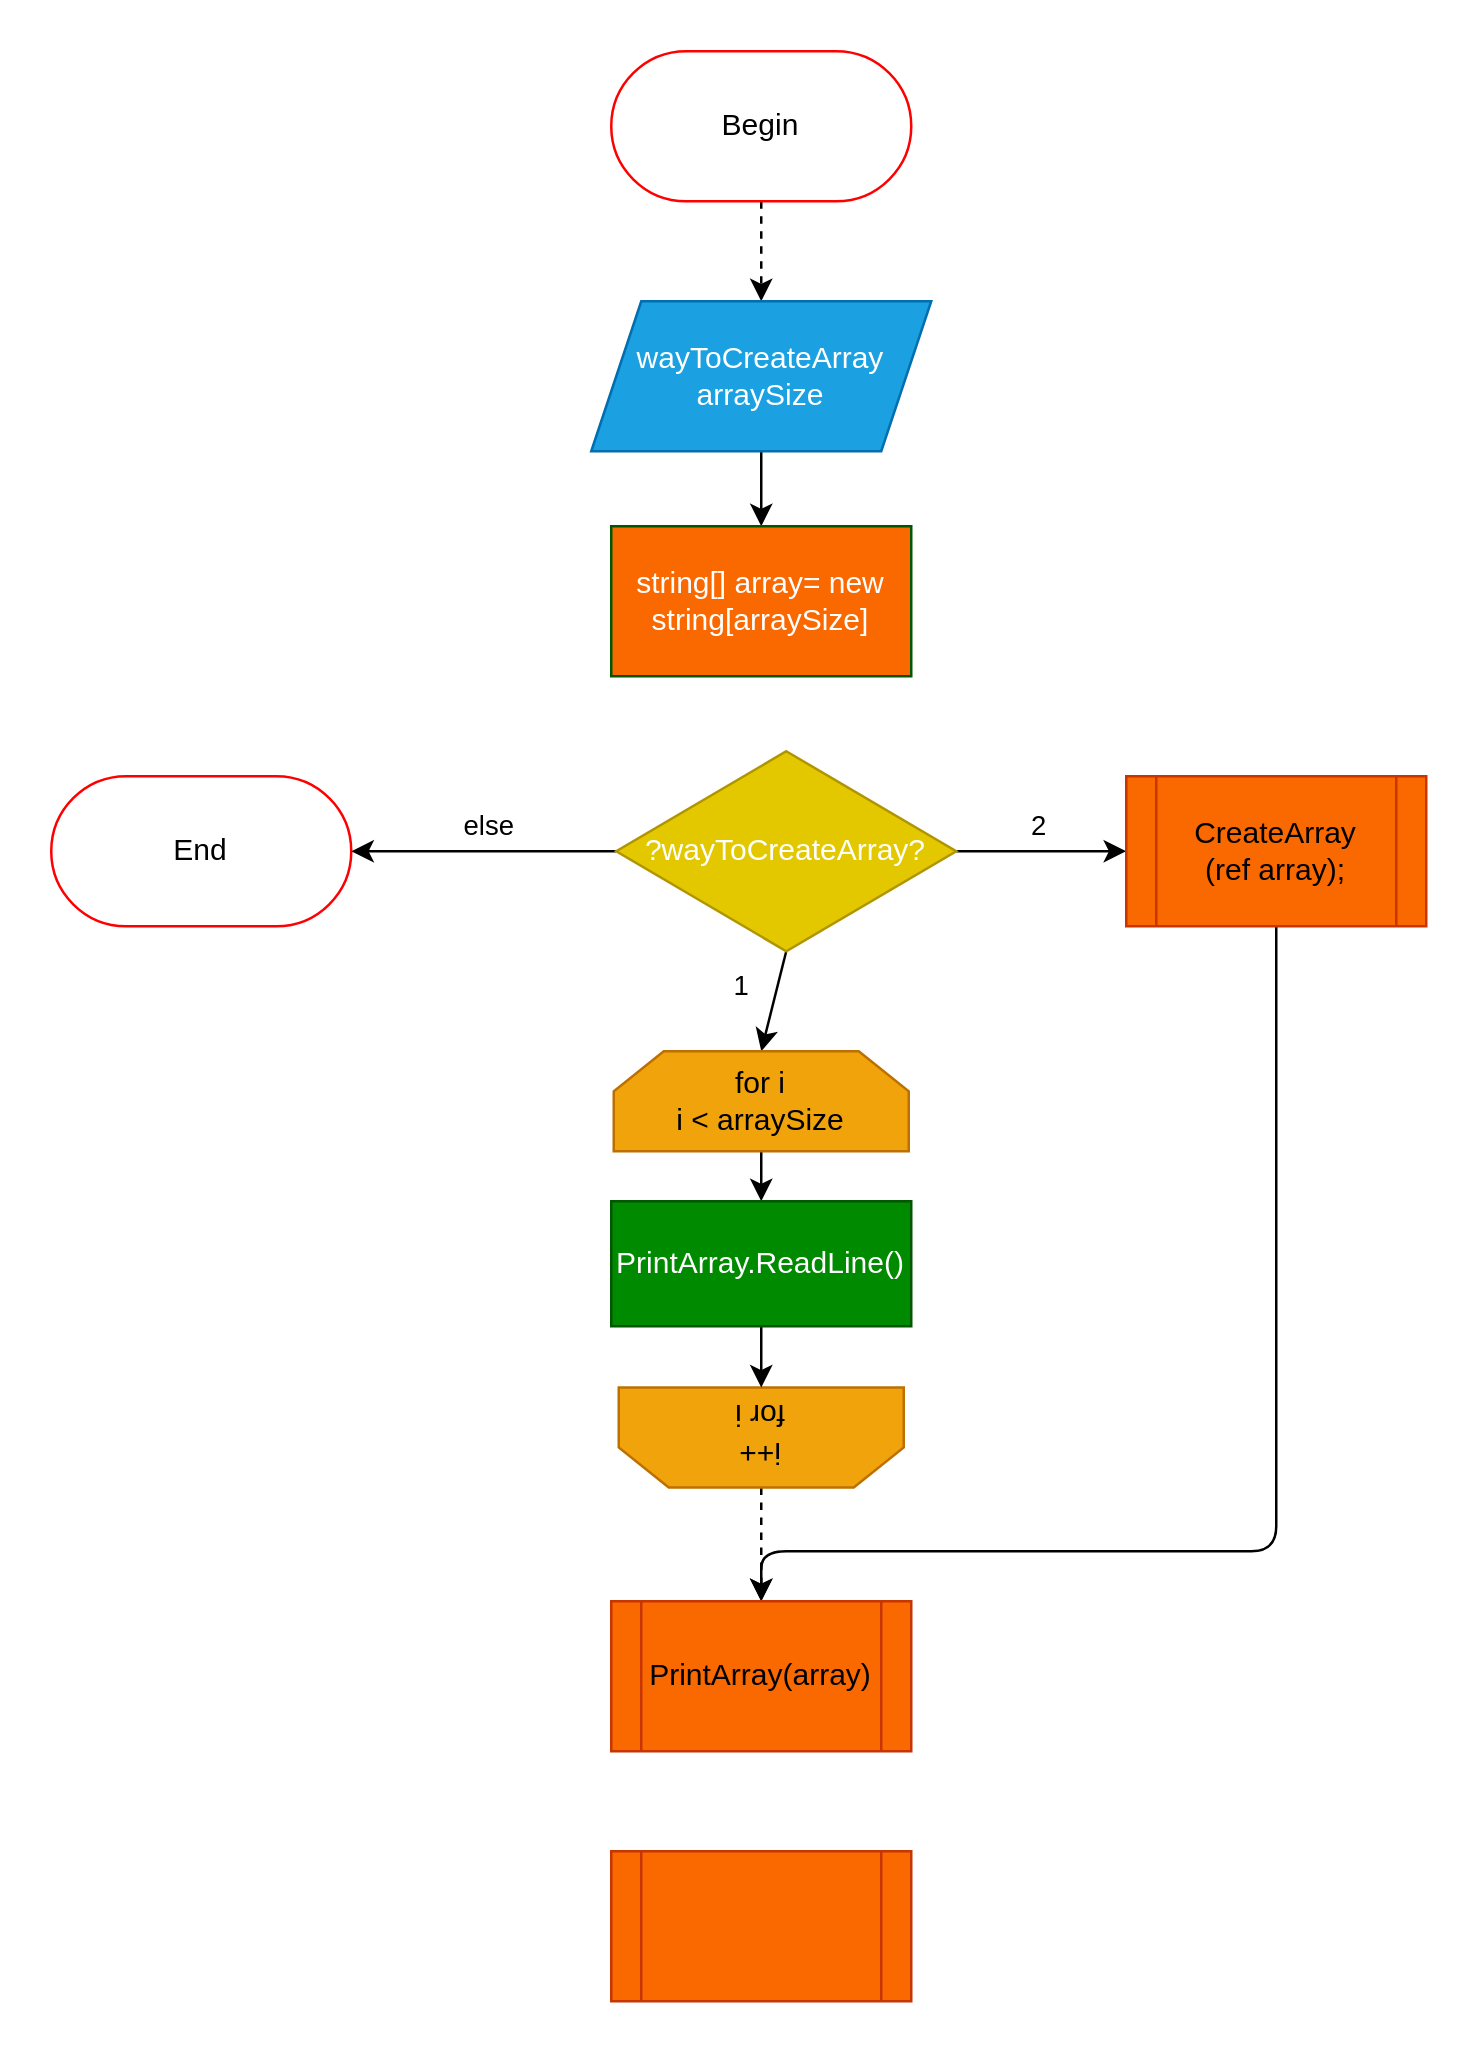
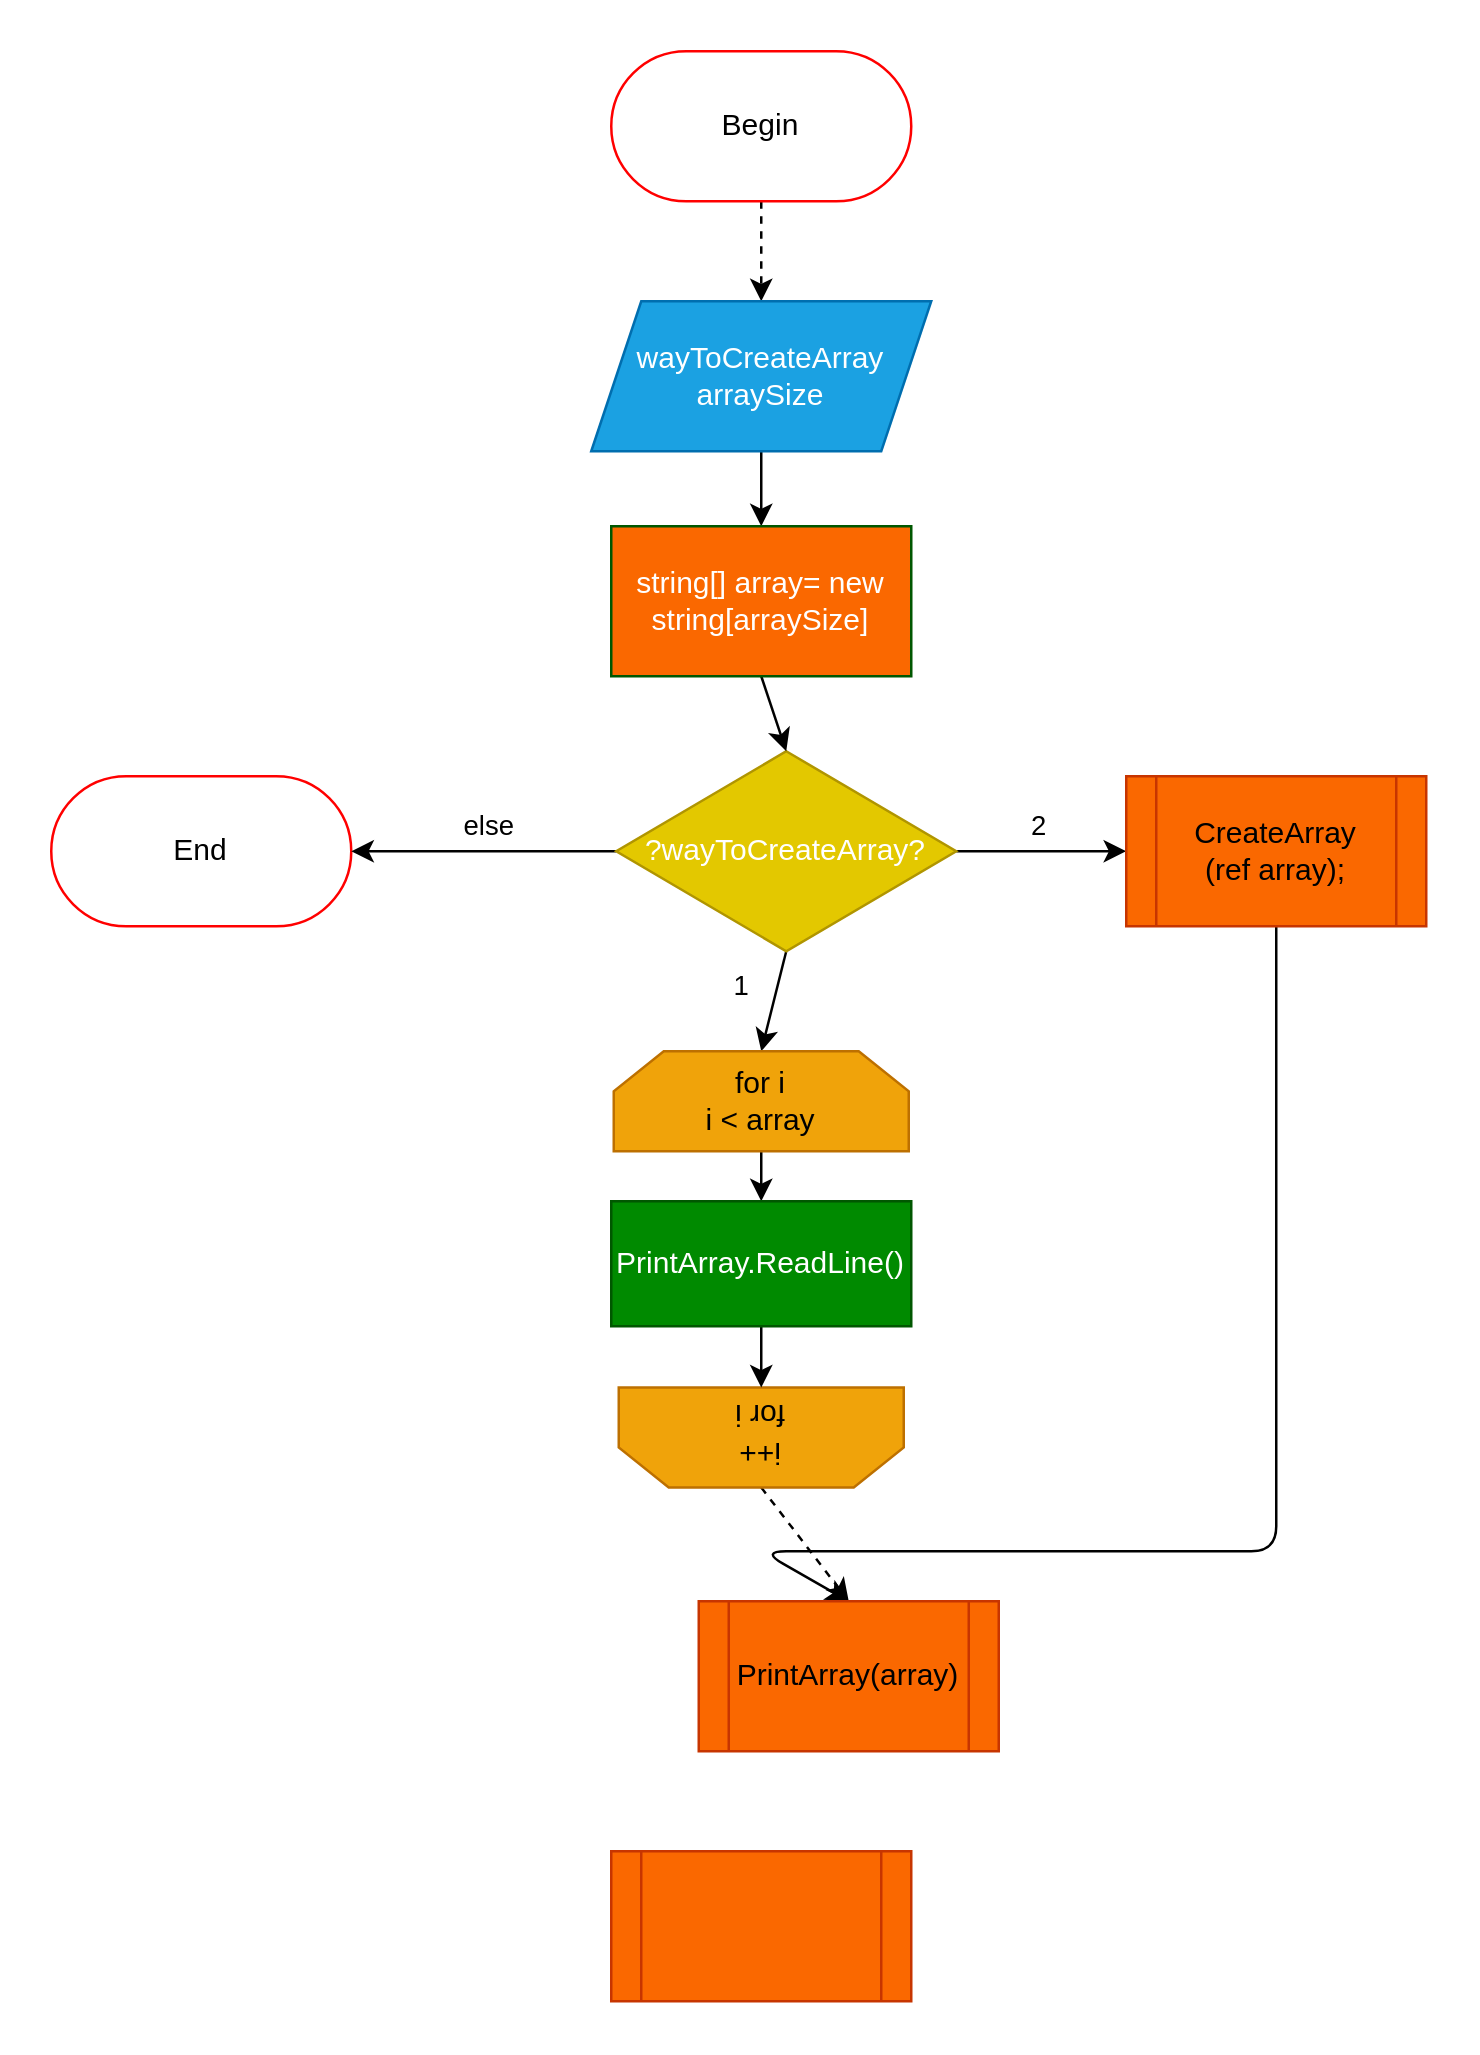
+ <mxCell id="13" style="edgeStyle=none;html=1;exitX=0.5;exitY=1;exitDx=0;exitDy=0;entryX=0.5;entryY=0;entryDx=0;entryDy=0;" edge="1" parent="1" source="14" target="10"><mxGeometry relative="1" as="geometry" /></mxCell>
- <mxCell id="16" value="for i&lt;br&gt;i &amp;lt; arraySize" style="shape=loopLimit;whiteSpace=wrap;html=1;strokeColor=#BD7000;fillColor=#f0a30a;fontColor=#000000;" vertex="1" parent="1"><mxGeometry x="245" y="420" width="118" height="40" as="geometry" /></mxCell>
+ <mxCell id="16" value="for i&lt;br&gt;i &amp;lt; array" style="shape=loopLimit;whiteSpace=wrap;html=1;strokeColor=#BD7000;fillColor=#f0a30a;fontColor=#000000;" vertex="1" parent="1"><mxGeometry x="245" y="420" width="118" height="40" as="geometry" /></mxCell>
- <mxCell id="21" value="PrintArray(array)" style="shape=process;whiteSpace=wrap;html=1;backgroundOutline=1;strokeColor=#C73500;fillColor=#fa6800;fontColor=#000000;" vertex="1" parent="1"><mxGeometry x="244" y="640" width="120" height="60" as="geometry" /></mxCell>
+ <mxCell id="21" value="PrintArray(array)" style="shape=process;whiteSpace=wrap;html=1;backgroundOutline=1;strokeColor=#C73500;fillColor=#fa6800;fontColor=#000000;" vertex="1" parent="1"><mxGeometry x="279" y="640" width="120" height="60" as="geometry" /></mxCell>
